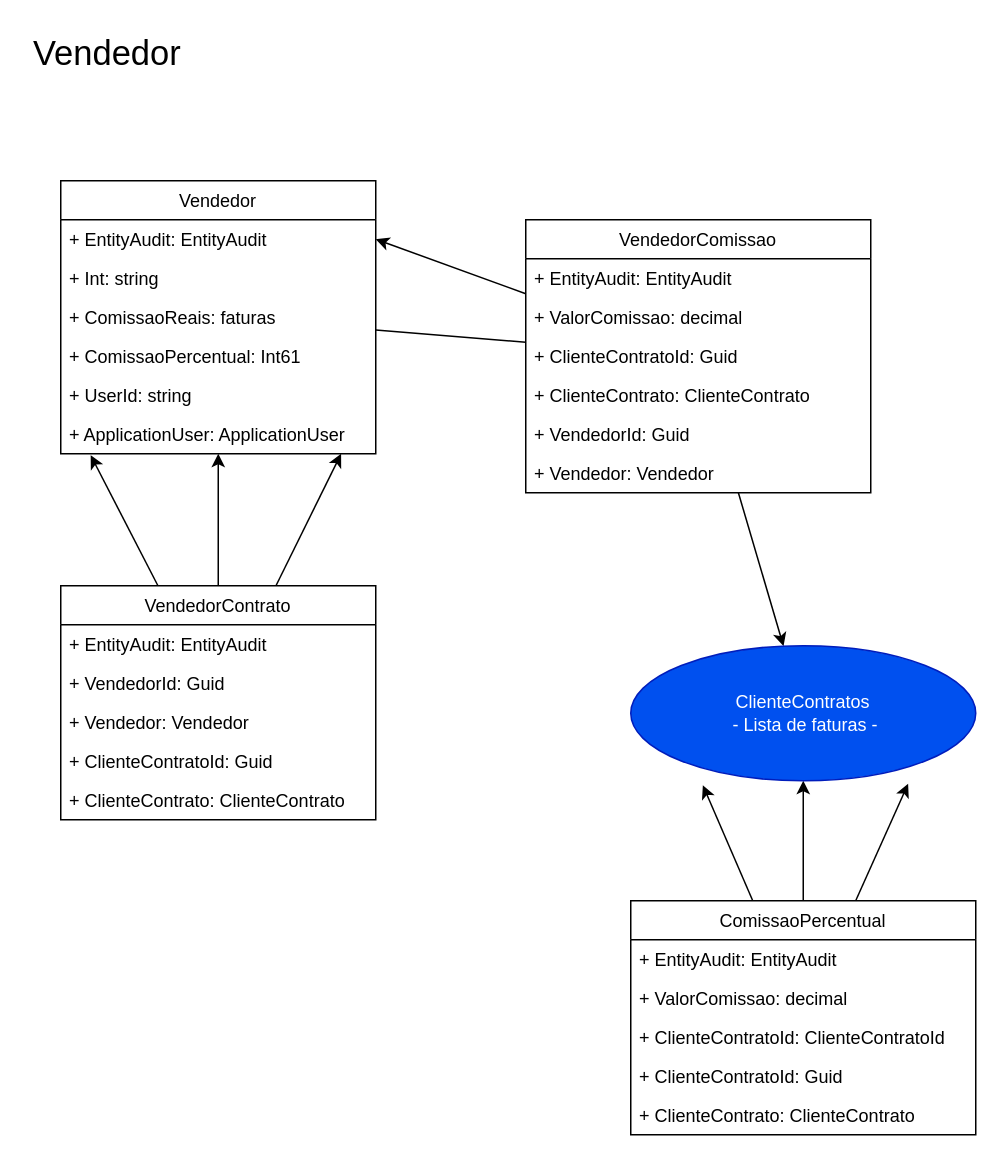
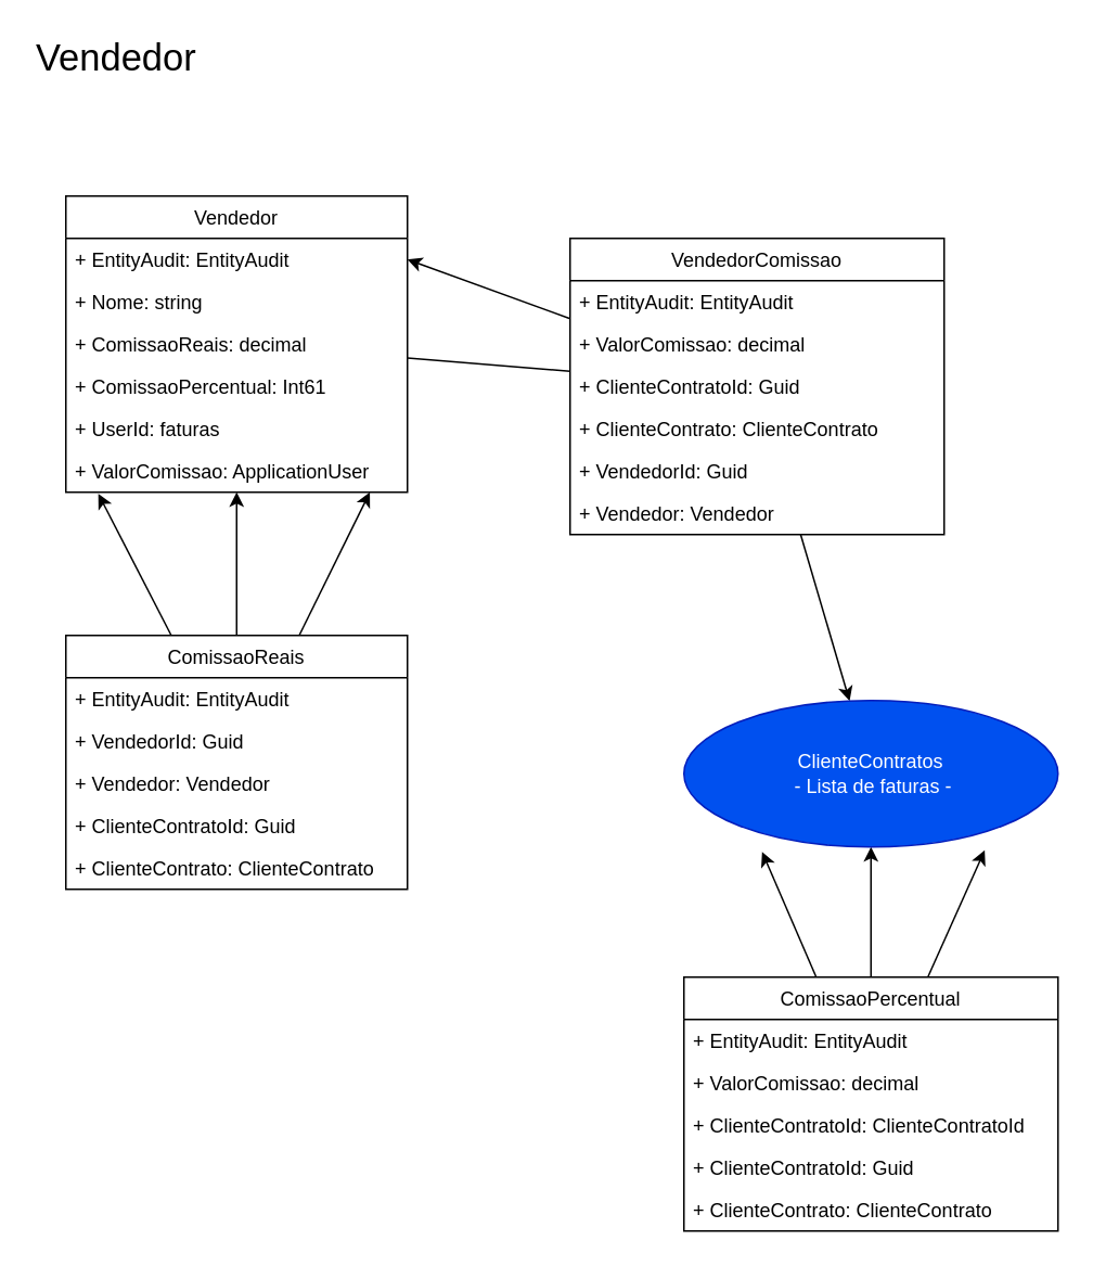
- <mxCell id="5" value="+ Int: string" style="text;strokeColor=none;fillColor=none;align=left;verticalAlign=top;spacingLeft=4;spacingRight=4;overflow=hidden;rotatable=0;points=[[0,0.5],[1,0.5]];portConstraint=eastwest;fontSize=12;" parent="3" vertex="1"><mxGeometry y="52" width="210" height="26" as="geometry" /></mxCell>
+ <mxCell id="5" value="+ Nome: string" style="text;strokeColor=none;fillColor=none;align=left;verticalAlign=top;spacingLeft=4;spacingRight=4;overflow=hidden;rotatable=0;points=[[0,0.5],[1,0.5]];portConstraint=eastwest;fontSize=12;" parent="3" vertex="1"><mxGeometry y="52" width="210" height="26" as="geometry" /></mxCell>
- <mxCell id="6" value="+ ComissaoReais: faturas" style="text;strokeColor=none;fillColor=none;align=left;verticalAlign=top;spacingLeft=4;spacingRight=4;overflow=hidden;rotatable=0;points=[[0,0.5],[1,0.5]];portConstraint=eastwest;fontSize=12;" parent="3" vertex="1"><mxGeometry y="78" width="210" height="26" as="geometry" /></mxCell>
+ <mxCell id="6" value="+ ComissaoReais: decimal" style="text;strokeColor=none;fillColor=none;align=left;verticalAlign=top;spacingLeft=4;spacingRight=4;overflow=hidden;rotatable=0;points=[[0,0.5],[1,0.5]];portConstraint=eastwest;fontSize=12;" parent="3" vertex="1"><mxGeometry y="78" width="210" height="26" as="geometry" /></mxCell>
- <mxCell id="8" value="+ UserId: string" style="text;strokeColor=none;fillColor=none;align=left;verticalAlign=top;spacingLeft=4;spacingRight=4;overflow=hidden;rotatable=0;points=[[0,0.5],[1,0.5]];portConstraint=eastwest;fontSize=12;" parent="3" vertex="1"><mxGeometry y="130" width="210" height="26" as="geometry" /></mxCell>
+ <mxCell id="8" value="+ UserId: faturas" style="text;strokeColor=none;fillColor=none;align=left;verticalAlign=top;spacingLeft=4;spacingRight=4;overflow=hidden;rotatable=0;points=[[0,0.5],[1,0.5]];portConstraint=eastwest;fontSize=12;" parent="3" vertex="1"><mxGeometry y="130" width="210" height="26" as="geometry" /></mxCell>
- <mxCell id="9" value="+ ApplicationUser: ApplicationUser" style="text;strokeColor=none;fillColor=none;align=left;verticalAlign=top;spacingLeft=4;spacingRight=4;overflow=hidden;rotatable=0;points=[[0,0.5],[1,0.5]];portConstraint=eastwest;fontSize=12;" parent="3" vertex="1"><mxGeometry y="156" width="210" height="26" as="geometry" /></mxCell>
+ <mxCell id="9" value="+ ValorComissao: ApplicationUser" style="text;strokeColor=none;fillColor=none;align=left;verticalAlign=top;spacingLeft=4;spacingRight=4;overflow=hidden;rotatable=0;points=[[0,0.5],[1,0.5]];portConstraint=eastwest;fontSize=12;" parent="3" vertex="1"><mxGeometry y="156" width="210" height="26" as="geometry" /></mxCell>
- <mxCell id="23" value="VendedorContrato" style="swimlane;fontStyle=0;childLayout=stackLayout;horizontal=1;startSize=26;fillColor=none;horizontalStack=0;resizeParent=1;resizeParentMax=0;resizeLast=0;collapsible=1;marginBottom=0;fontSize=12;" parent="1" vertex="1"><mxGeometry x="40" y="390" width="210" height="156" as="geometry" /></mxCell>
+ <mxCell id="23" value="ComissaoReais" style="swimlane;fontStyle=0;childLayout=stackLayout;horizontal=1;startSize=26;fillColor=none;horizontalStack=0;resizeParent=1;resizeParentMax=0;resizeLast=0;collapsible=1;marginBottom=0;fontSize=12;" parent="1" vertex="1"><mxGeometry x="40" y="390" width="210" height="156" as="geometry" /></mxCell>
